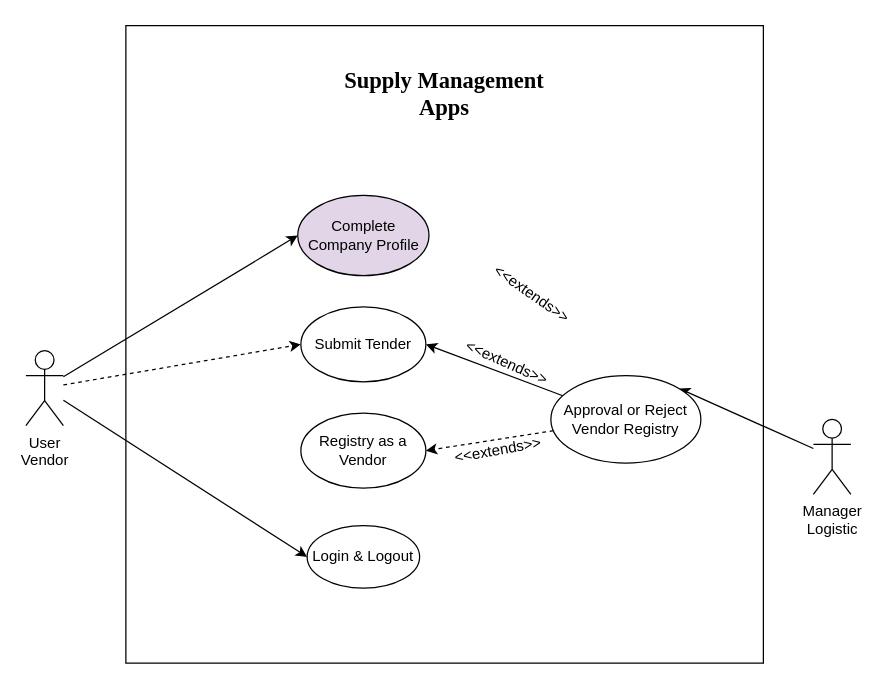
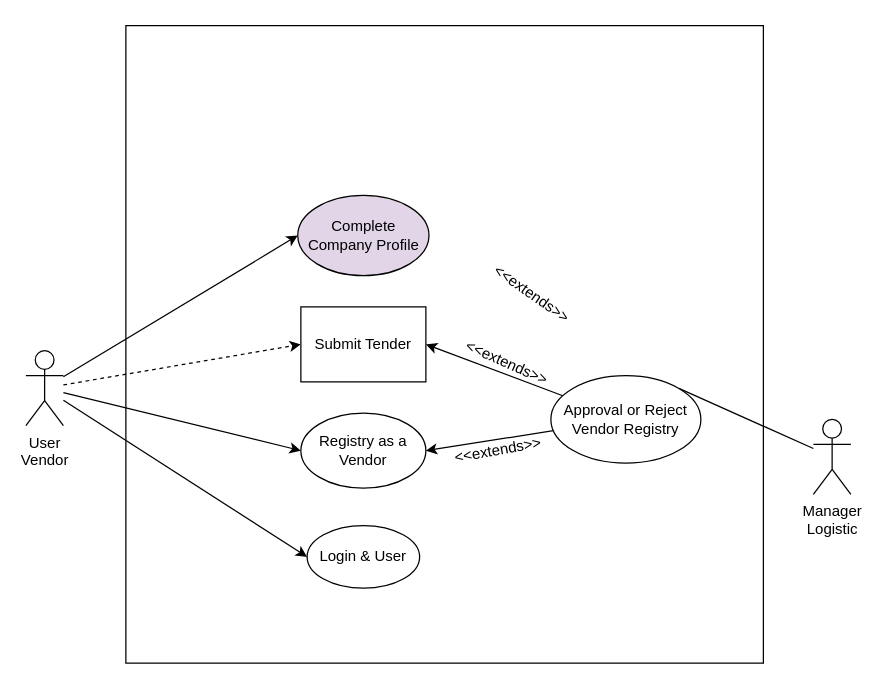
- <mxCell id="8" value="&lt;b&gt;&lt;font style=&quot;font-size: 18px;&quot; face=&quot;Times New Roman&quot;&gt;Supply Management Apps&lt;/font&gt;&lt;/b&gt;" style="text;html=1;strokeColor=none;fillColor=none;align=center;verticalAlign=middle;whiteSpace=wrap;rounded=0;" vertex="1" parent="1"><mxGeometry x="255" y="60" width="200" height="30" as="geometry" /></mxCell>
- <mxCell id="14" value="Submit Tender" style="ellipse;whiteSpace=wrap;html=1;" vertex="1" parent="1"><mxGeometry x="240" y="245" width="100" height="60" as="geometry" /></mxCell>
+ <mxCell id="14" value="Submit Tender" style="whiteSpace=wrap;html=1;rounded=0;" vertex="1" parent="1"><mxGeometry x="240" y="245" width="100" height="60" as="geometry" /></mxCell>
- <mxCell id="10" style="rounded=0;orthogonalLoop=1;jettySize=auto;html=1;entryX=1;entryY=0;entryDx=0;entryDy=0;" edge="1" parent="1" source="9" target="13"><mxGeometry relative="1" as="geometry"><mxPoint x="800" y="250" as="targetPoint" /><mxPoint x="710" y="349.658" as="sourcePoint" /></mxGeometry></mxCell>
+ <mxCell id="10" style="rounded=0;orthogonalLoop=1;jettySize=auto;html=1;entryX=1;entryY=0;entryDx=0;entryDy=0;endArrow=none;" edge="1" parent="1" source="9" target="13"><mxGeometry relative="1" as="geometry"><mxPoint x="800" y="250" as="targetPoint" /><mxPoint x="710" y="349.658" as="sourcePoint" /></mxGeometry></mxCell>
+ <mxCell id="4" style="rounded=0;orthogonalLoop=1;jettySize=auto;html=1;entryX=0;entryY=0.5;entryDx=0;entryDy=0;" edge="1" parent="1" source="7" target="15"><mxGeometry relative="1" as="geometry" /></mxCell>
- <mxCell id="11" style="rounded=0;orthogonalLoop=1;jettySize=auto;html=1;entryX=1;entryY=0.5;entryDx=0;entryDy=0;dashed=1;" edge="1" parent="1" source="13" target="15"><mxGeometry relative="1" as="geometry" /></mxCell>
+ <mxCell id="11" style="rounded=0;orthogonalLoop=1;jettySize=auto;html=1;entryX=1;entryY=0.5;entryDx=0;entryDy=0;" edge="1" parent="1" source="13" target="15"><mxGeometry relative="1" as="geometry" /></mxCell>
- <mxCell id="17" value="Login &amp;amp; Logout" style="ellipse;whiteSpace=wrap;html=1;" vertex="1" parent="1"><mxGeometry x="245" y="420" width="90" height="50" as="geometry" /></mxCell>
+ <mxCell id="17" value="Login &amp;amp; User" style="ellipse;whiteSpace=wrap;html=1;" vertex="1" parent="1"><mxGeometry x="245" y="420" width="90" height="50" as="geometry" /></mxCell>
